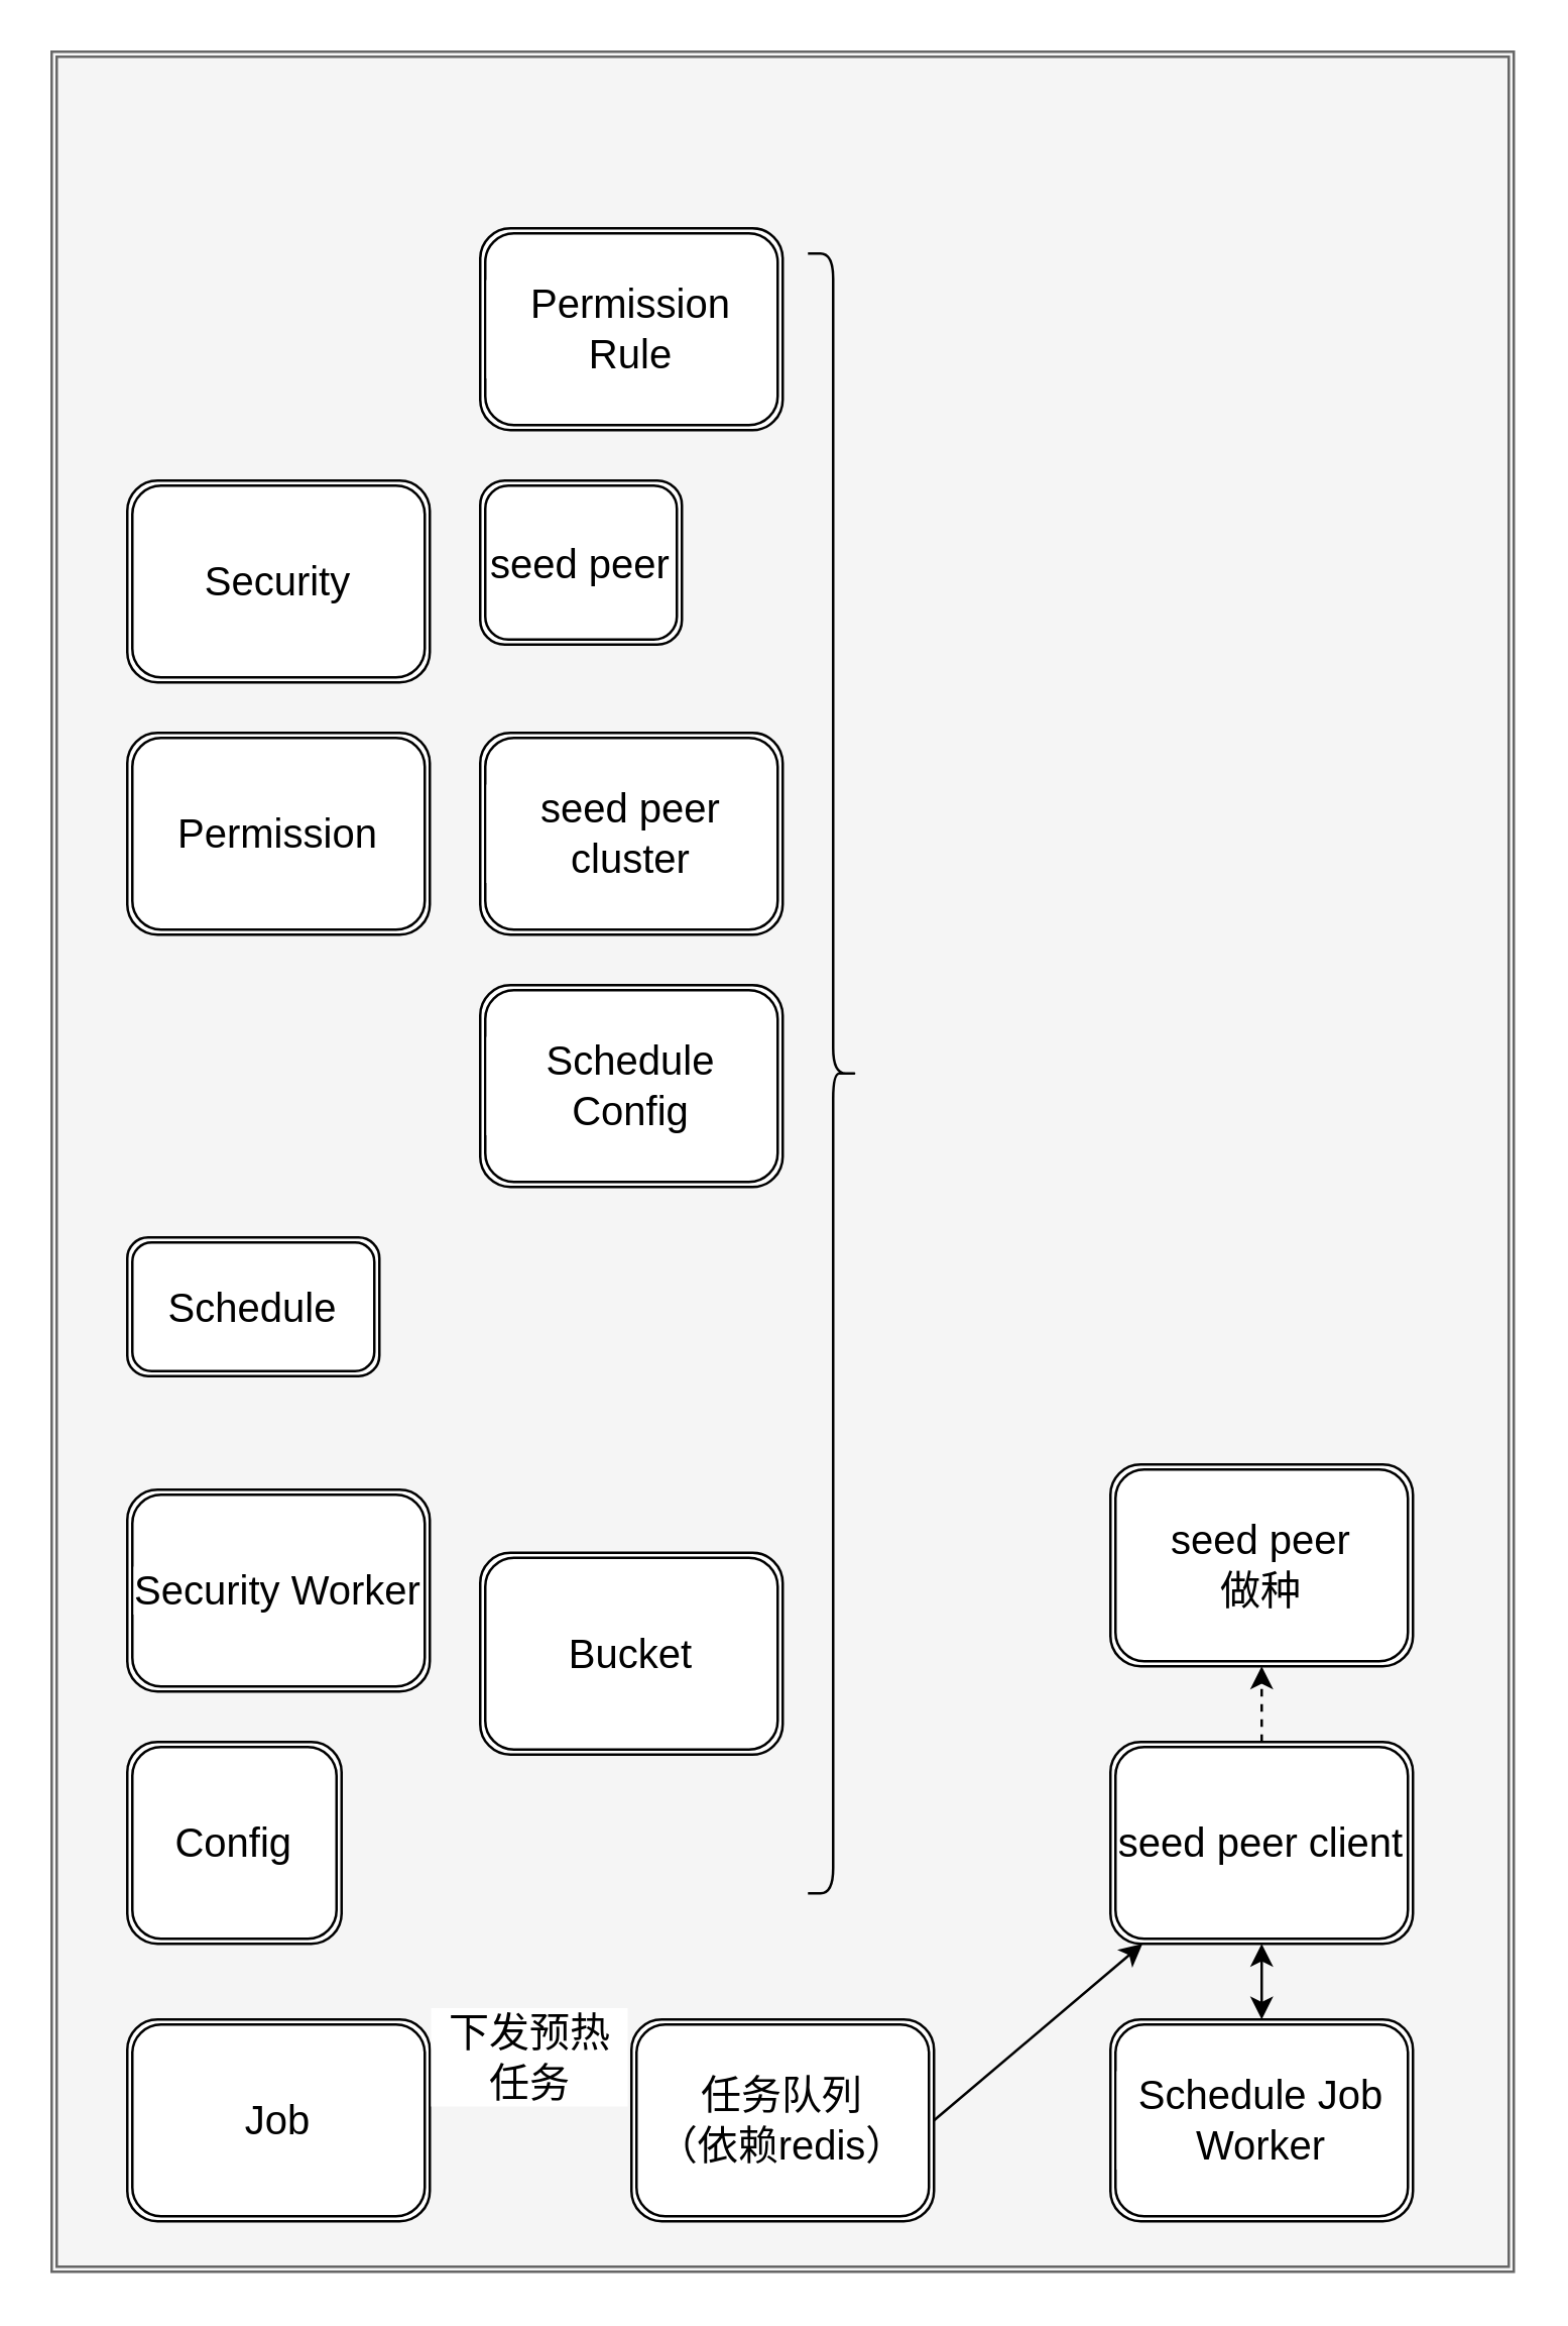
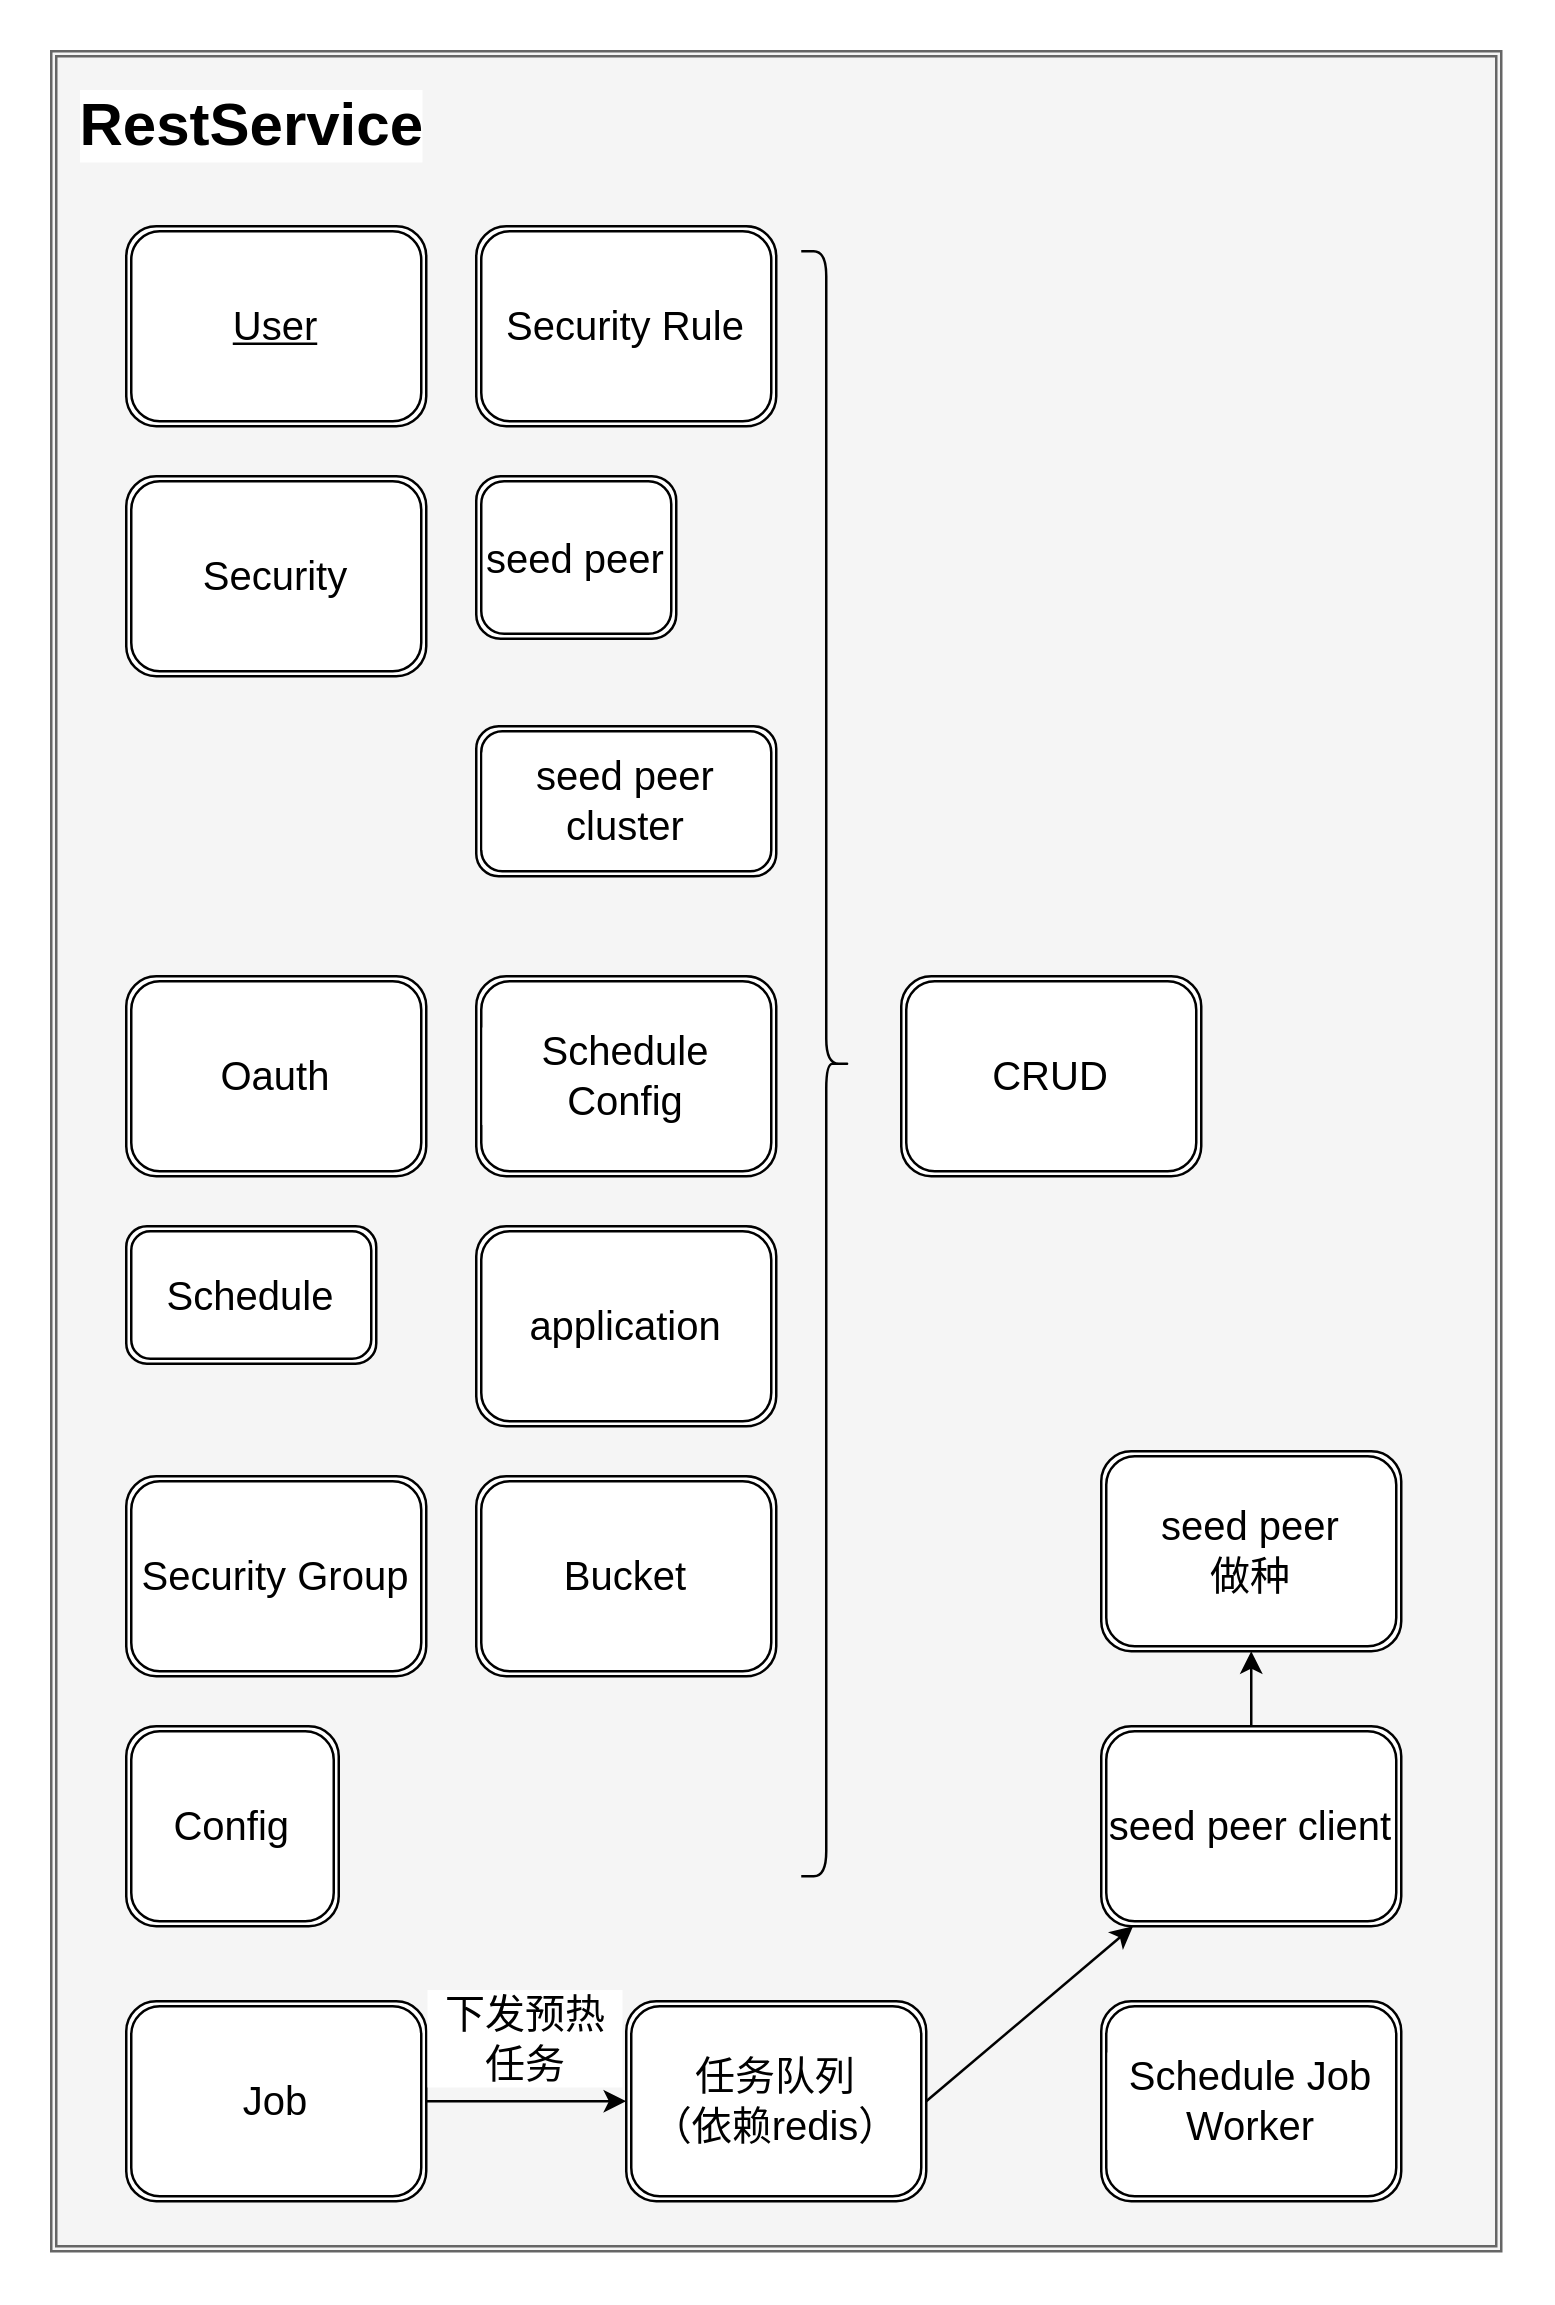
+ <mxCell id="3" value="RestService" style="text;strokeColor=none;fillColor=none;html=1;fontSize=24;fontStyle=1;verticalAlign=middle;align=center;labelBackgroundColor=#FFFFFF;fontFamily=Helvetica;fontColor=#000000;" vertex="1" parent="1"><mxGeometry x="50" y="30" width="100" height="40" as="geometry" /></mxCell>
+ <mxCell id="4" value="User" style="shape=ext;double=1;rounded=1;whiteSpace=wrap;html=1;labelBackgroundColor=#FFFFFF;fontFamily=Helvetica;fontSize=16;fontColor=#000000;fontStyle=4" vertex="1" parent="1"><mxGeometry x="50" y="90" width="120" height="80" as="geometry" /></mxCell>
- <mxCell id="13" value="Permission Rule" style="shape=ext;double=1;rounded=1;whiteSpace=wrap;html=1;labelBackgroundColor=#FFFFFF;fontFamily=Helvetica;fontSize=16;fontColor=#000000;" vertex="1" parent="1"><mxGeometry x="190" y="90" width="120" height="80" as="geometry" /></mxCell>
+ <mxCell id="13" value="Security Rule" style="shape=ext;double=1;rounded=1;whiteSpace=wrap;html=1;labelBackgroundColor=#FFFFFF;fontFamily=Helvetica;fontSize=16;fontColor=#000000;" vertex="1" parent="1"><mxGeometry x="190" y="90" width="120" height="80" as="geometry" /></mxCell>
- <mxCell id="6" value="Permission" style="shape=ext;double=1;rounded=1;whiteSpace=wrap;html=1;labelBackgroundColor=#FFFFFF;fontFamily=Helvetica;fontSize=16;fontColor=#000000;" vertex="1" parent="1"><mxGeometry x="50" y="290" width="120" height="80" as="geometry" /></mxCell>
- <mxCell id="11" value="seed peer cluster" style="shape=ext;double=1;rounded=1;whiteSpace=wrap;html=1;labelBackgroundColor=#FFFFFF;fontFamily=Helvetica;fontSize=16;fontColor=#000000;" vertex="1" parent="1"><mxGeometry x="190" y="290" width="120" height="80" as="geometry" /></mxCell>
+ <mxCell id="11" value="seed peer cluster" style="shape=ext;double=1;rounded=1;whiteSpace=wrap;html=1;labelBackgroundColor=#FFFFFF;fontFamily=Helvetica;fontSize=16;fontColor=#000000;" vertex="1" parent="1"><mxGeometry x="190" y="290" width="120" height="60" as="geometry" /></mxCell>
+ <mxCell id="7" value="Oauth" style="shape=ext;double=1;rounded=1;whiteSpace=wrap;html=1;labelBackgroundColor=#FFFFFF;fontFamily=Helvetica;fontSize=16;fontColor=#000000;" vertex="1" parent="1"><mxGeometry x="50" y="390" width="120" height="80" as="geometry" /></mxCell>
+ <mxCell id="19" value="CRUD" style="shape=ext;double=1;rounded=1;whiteSpace=wrap;html=1;labelBackgroundColor=#FFFFFF;fontFamily=Helvetica;fontSize=16;fontColor=#000000;" vertex="1" parent="1"><mxGeometry x="360" y="390" width="120" height="80" as="geometry" /></mxCell>
+ <mxCell id="10" value="application" style="shape=ext;double=1;rounded=1;whiteSpace=wrap;html=1;labelBackgroundColor=#FFFFFF;fontFamily=Helvetica;fontSize=16;fontColor=#000000;" vertex="1" parent="1"><mxGeometry x="190" y="490" width="120" height="80" as="geometry" /></mxCell>
- <mxCell id="14" value="Security Worker" style="shape=ext;double=1;rounded=1;whiteSpace=wrap;html=1;labelBackgroundColor=#FFFFFF;fontFamily=Helvetica;fontSize=16;fontColor=#000000;" vertex="1" parent="1"><mxGeometry x="50" y="590" width="120" height="80" as="geometry" /></mxCell>
+ <mxCell id="14" value="Security Group" style="shape=ext;double=1;rounded=1;whiteSpace=wrap;html=1;labelBackgroundColor=#FFFFFF;fontFamily=Helvetica;fontSize=16;fontColor=#000000;" vertex="1" parent="1"><mxGeometry x="50" y="590" width="120" height="80" as="geometry" /></mxCell>
- <mxCell id="15" value="Bucket" style="shape=ext;double=1;rounded=1;whiteSpace=wrap;html=1;labelBackgroundColor=#FFFFFF;fontFamily=Helvetica;fontSize=16;fontColor=#000000;" vertex="1" parent="1"><mxGeometry x="190" y="615" width="120" height="80" as="geometry" /></mxCell>
+ <mxCell id="15" value="Bucket" style="shape=ext;double=1;rounded=1;whiteSpace=wrap;html=1;labelBackgroundColor=#FFFFFF;fontFamily=Helvetica;fontSize=16;fontColor=#000000;" vertex="1" parent="1"><mxGeometry x="190" y="590" width="120" height="80" as="geometry" /></mxCell>
- <mxCell id="28" value="" style="endArrow=classic;html=1;rounded=0;fontFamily=Helvetica;fontSize=16;fontColor=#000000;exitX=0.5;exitY=0;exitDx=0;exitDy=0;entryX=0.5;entryY=1;entryDx=0;entryDy=0;dashed=1;" edge="1" parent="1" source="26" target="23"><mxGeometry width="50" height="50" relative="1" as="geometry"><mxPoint x="310" y="630" as="sourcePoint" /><mxPoint x="360" y="580" as="targetPoint" /></mxGeometry></mxCell>
+ <mxCell id="28" value="" style="endArrow=classic;html=1;rounded=0;fontFamily=Helvetica;fontSize=16;fontColor=#000000;exitX=0.5;exitY=0;exitDx=0;exitDy=0;entryX=0.5;entryY=1;entryDx=0;entryDy=0;" edge="1" parent="1" source="26" target="23"><mxGeometry width="50" height="50" relative="1" as="geometry"><mxPoint x="310" y="630" as="sourcePoint" /><mxPoint x="360" y="580" as="targetPoint" /></mxGeometry></mxCell>
- <mxCell id="27" value="" style="endArrow=classic;startArrow=classic;html=1;rounded=0;fontFamily=Helvetica;fontSize=16;fontColor=#000000;exitX=0.5;exitY=0;exitDx=0;exitDy=0;entryX=0.5;entryY=1;entryDx=0;entryDy=0;" edge="1" parent="1" source="25" target="26"><mxGeometry width="50" height="50" relative="1" as="geometry"><mxPoint x="310" y="630" as="sourcePoint" /><mxPoint x="360" y="580" as="targetPoint" /></mxGeometry></mxCell>
+ <mxCell id="21" value="" style="endArrow=classic;html=1;rounded=0;fontFamily=Helvetica;fontSize=16;fontColor=#000000;exitX=1;exitY=0.5;exitDx=0;exitDy=0;entryX=0;entryY=0.5;entryDx=0;entryDy=0;" edge="1" parent="1" source="17" target="20"><mxGeometry width="50" height="50" relative="1" as="geometry"><mxPoint x="310" y="800" as="sourcePoint" /><mxPoint x="360" y="750" as="targetPoint" /></mxGeometry></mxCell>
